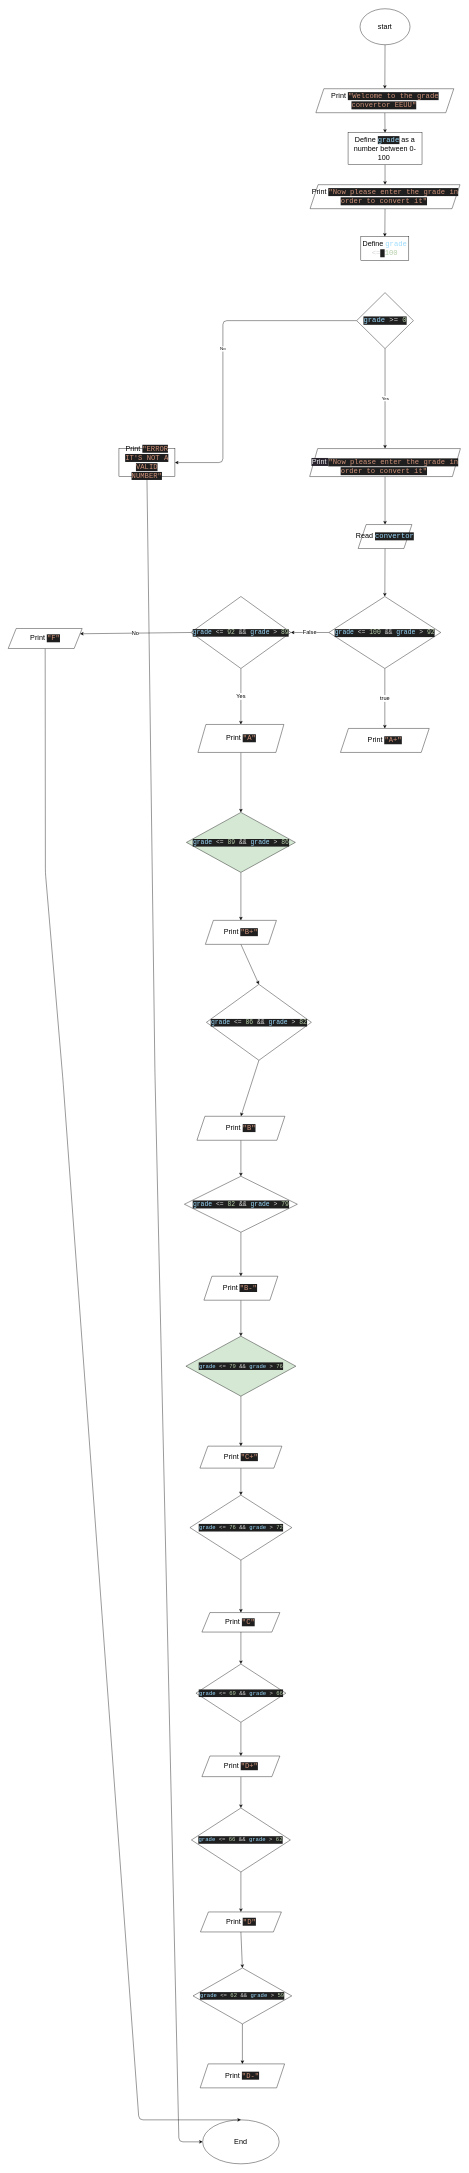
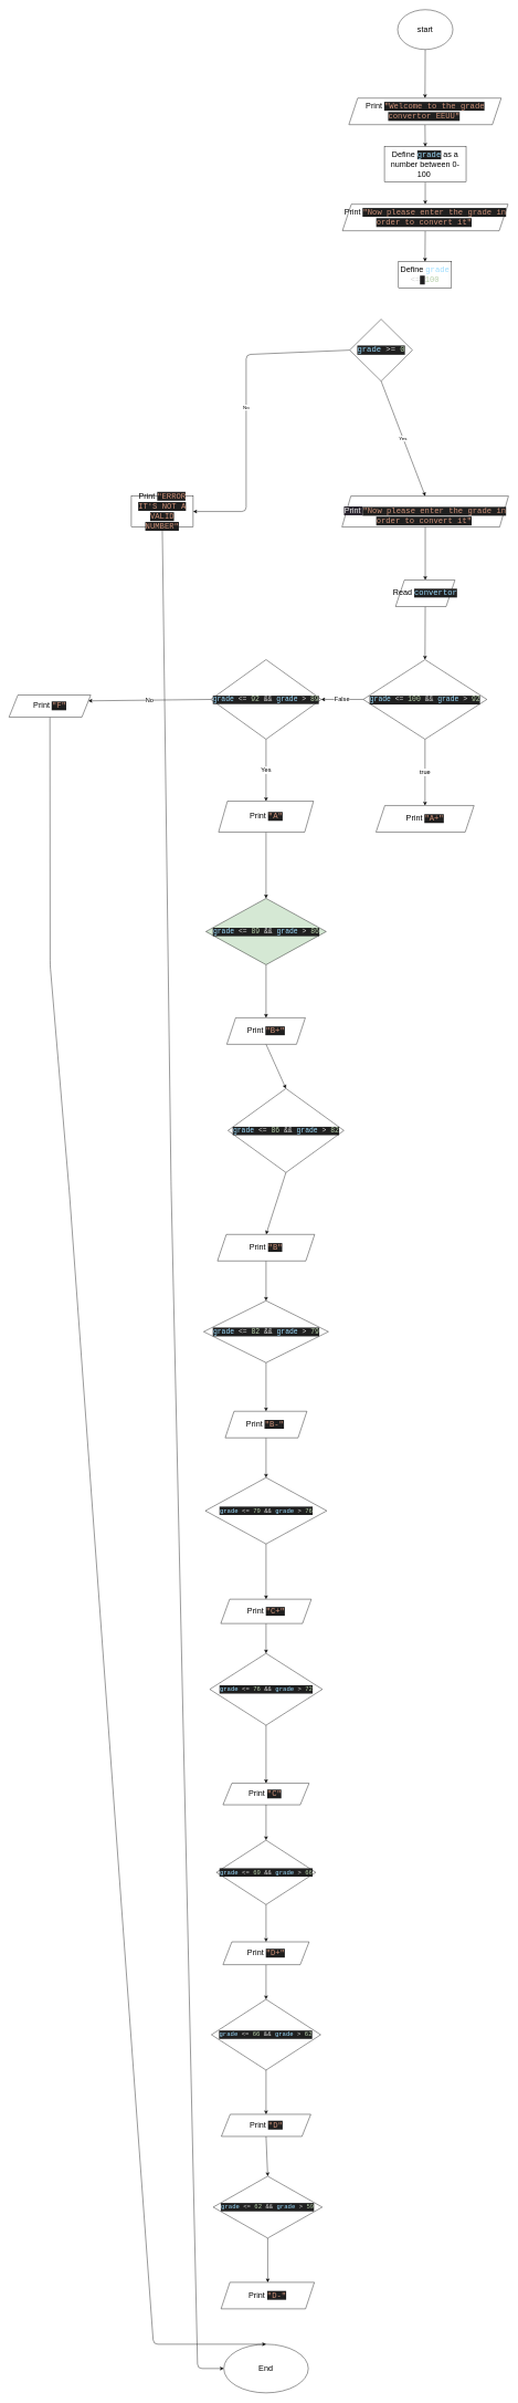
- <mxCell id="15" value="&lt;div style=&quot;color: rgb(204, 204, 204); background-color: rgb(31, 31, 31); font-family: Consolas, &amp;quot;Courier New&amp;quot;, monospace; line-height: 19px;&quot;&gt;&lt;font style=&quot;font-size: 18px;&quot;&gt;&lt;span style=&quot;color: rgb(156, 220, 254);&quot;&gt;grade&lt;/span&gt; &lt;span style=&quot;color: rgb(212, 212, 212);&quot;&gt;&amp;gt;=&lt;/span&gt; &lt;span style=&quot;color: rgb(181, 206, 168);&quot;&gt;0&lt;/span&gt;&lt;/font&gt;&lt;/div&gt;" style="rhombus;whiteSpace=wrap;html=1;" vertex="1" parent="1"><mxGeometry x="891.5" y="730" width="142" height="140" as="geometry" /></mxCell>
+ <mxCell id="15" value="&lt;div style=&quot;color: rgb(204, 204, 204); background-color: rgb(31, 31, 31); font-family: Consolas, &amp;quot;Courier New&amp;quot;, monospace; line-height: 19px;&quot;&gt;&lt;font style=&quot;font-size: 18px;&quot;&gt;&lt;span style=&quot;color: rgb(156, 220, 254);&quot;&gt;grade&lt;/span&gt; &lt;span style=&quot;color: rgb(212, 212, 212);&quot;&gt;&amp;gt;=&lt;/span&gt; &lt;span style=&quot;color: rgb(181, 206, 168);&quot;&gt;0&lt;/span&gt;&lt;/font&gt;&lt;/div&gt;" style="rhombus;whiteSpace=wrap;html=1;" vertex="1" parent="1"><mxGeometry x="791.5" y="720" width="142" height="140" as="geometry" /></mxCell>
- <mxCell id="45" value="&lt;div style=&quot;color: rgb(204, 204, 204); background-color: rgb(31, 31, 31); font-family: Consolas, &amp;quot;Courier New&amp;quot;, monospace; font-size: 14px; line-height: 19px;&quot;&gt;&lt;span style=&quot;color: #9cdcfe;&quot;&gt;grade&lt;/span&gt; &lt;span style=&quot;color: #d4d4d4;&quot;&gt;&amp;lt;=&lt;/span&gt; &lt;span style=&quot;color: #b5cea8;&quot;&gt;79&lt;/span&gt; &lt;span style=&quot;color: #d4d4d4;&quot;&gt;&amp;amp;&amp;amp;&lt;/span&gt; &lt;span style=&quot;color: #9cdcfe;&quot;&gt;grade&lt;/span&gt; &lt;span style=&quot;color: #d4d4d4;&quot;&gt;&amp;gt;&lt;/span&gt; &lt;span style=&quot;color: #b5cea8;&quot;&gt;76&lt;/span&gt;&lt;/div&gt;" style="rhombus;whiteSpace=wrap;html=1;fontSize=18;fillColor=#d5e8d4;" vertex="1" parent="1"><mxGeometry x="464.5" y="3340" width="275" height="150" as="geometry" /></mxCell>
+ <mxCell id="45" value="&lt;div style=&quot;color: rgb(204, 204, 204); background-color: rgb(31, 31, 31); font-family: Consolas, &amp;quot;Courier New&amp;quot;, monospace; font-size: 14px; line-height: 19px;&quot;&gt;&lt;span style=&quot;color: #9cdcfe;&quot;&gt;grade&lt;/span&gt; &lt;span style=&quot;color: #d4d4d4;&quot;&gt;&amp;lt;=&lt;/span&gt; &lt;span style=&quot;color: #b5cea8;&quot;&gt;79&lt;/span&gt; &lt;span style=&quot;color: #d4d4d4;&quot;&gt;&amp;amp;&amp;amp;&lt;/span&gt; &lt;span style=&quot;color: #9cdcfe;&quot;&gt;grade&lt;/span&gt; &lt;span style=&quot;color: #d4d4d4;&quot;&gt;&amp;gt;&lt;/span&gt; &lt;span style=&quot;color: #b5cea8;&quot;&gt;76&lt;/span&gt;&lt;/div&gt;" style="rhombus;whiteSpace=wrap;html=1;fontSize=18;" vertex="1" parent="1"><mxGeometry x="464.5" y="3340" width="275" height="150" as="geometry" /></mxCell>
